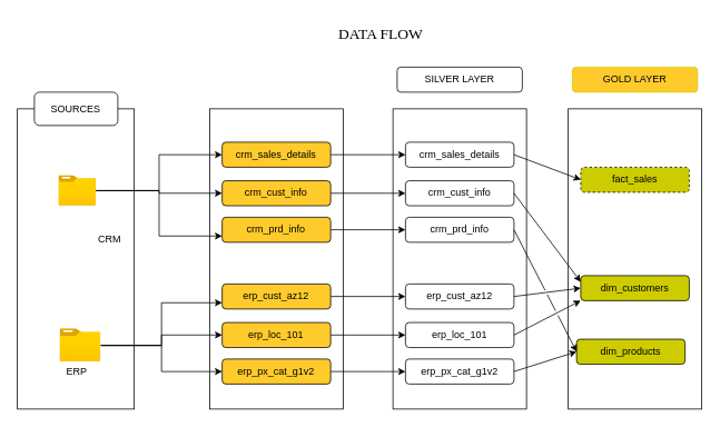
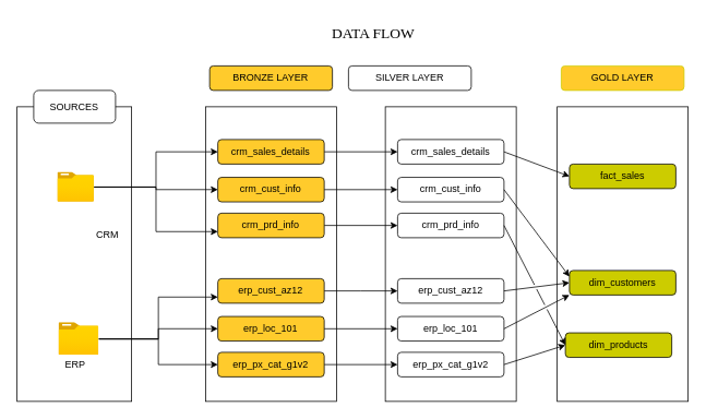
+ <mxCell id="16" value="BRONZE LAYER" style="rounded=1;whiteSpace=wrap;html=1;fillColor=#FFCB2C;fontColor=#000000;" parent="1" vertex="1"><mxGeometry x="255.36" y="80" width="150" height="30" as="geometry" /></mxCell>
- <mxCell id="30" value="&lt;div&gt;SILVER LAYER&lt;/div&gt;" style="rounded=1;whiteSpace=wrap;html=1;fillColor=#FFFFFF;fontColor=#000000;strokeColor=#000000;" parent="1" vertex="1"><mxGeometry x="475" y="80" width="150" height="30" as="geometry" /></mxCell>
+ <mxCell id="30" value="&lt;div&gt;SILVER LAYER&lt;/div&gt;" style="rounded=1;whiteSpace=wrap;html=1;fillColor=#FFFFFF;fontColor=#000000;strokeColor=#000000;" parent="1" vertex="1"><mxGeometry x="425" y="80" width="150" height="30" as="geometry" /></mxCell>
- <mxCell id="36" value="&lt;font style=&quot;color: rgb(0, 0, 0);&quot;&gt;fact_sales&lt;/font&gt;" style="rounded=1;whiteSpace=wrap;html=1;fillColor=#CCCC00;fontColor=#000000;textShadow=0;labelBackgroundColor=none;labelBorderColor=none;fontFamily=Helvetica;dashed=1;" parent="1" vertex="1"><mxGeometry x="695" y="200" width="130" height="30" as="geometry" /></mxCell>
+ <mxCell id="36" value="&lt;font style=&quot;color: rgb(0, 0, 0);&quot;&gt;fact_sales&lt;/font&gt;" style="rounded=1;whiteSpace=wrap;html=1;fillColor=#CCCC00;fontColor=#000000;textShadow=0;labelBackgroundColor=none;labelBorderColor=none;fontFamily=Helvetica;" parent="1" vertex="1"><mxGeometry x="695" y="200" width="130" height="30" as="geometry" /></mxCell>
